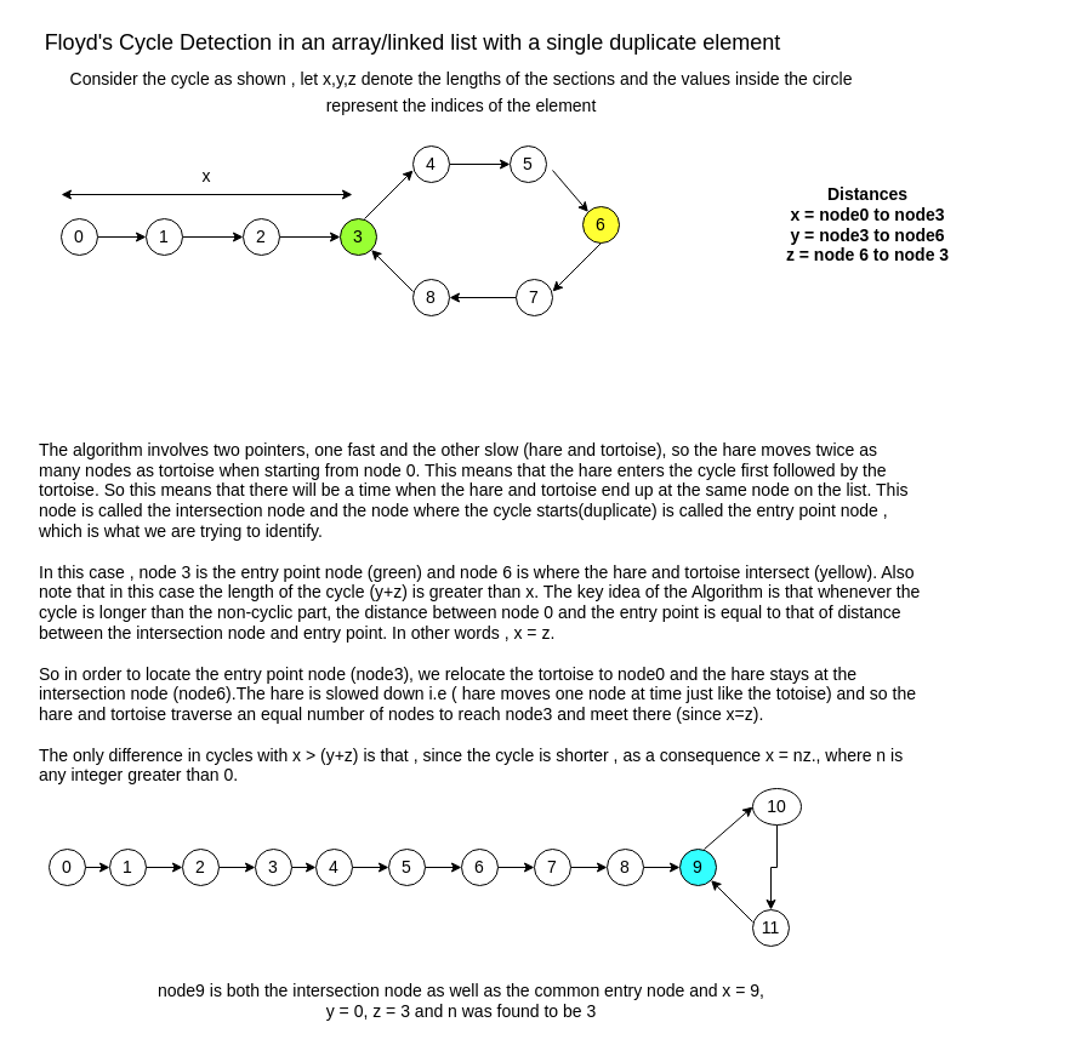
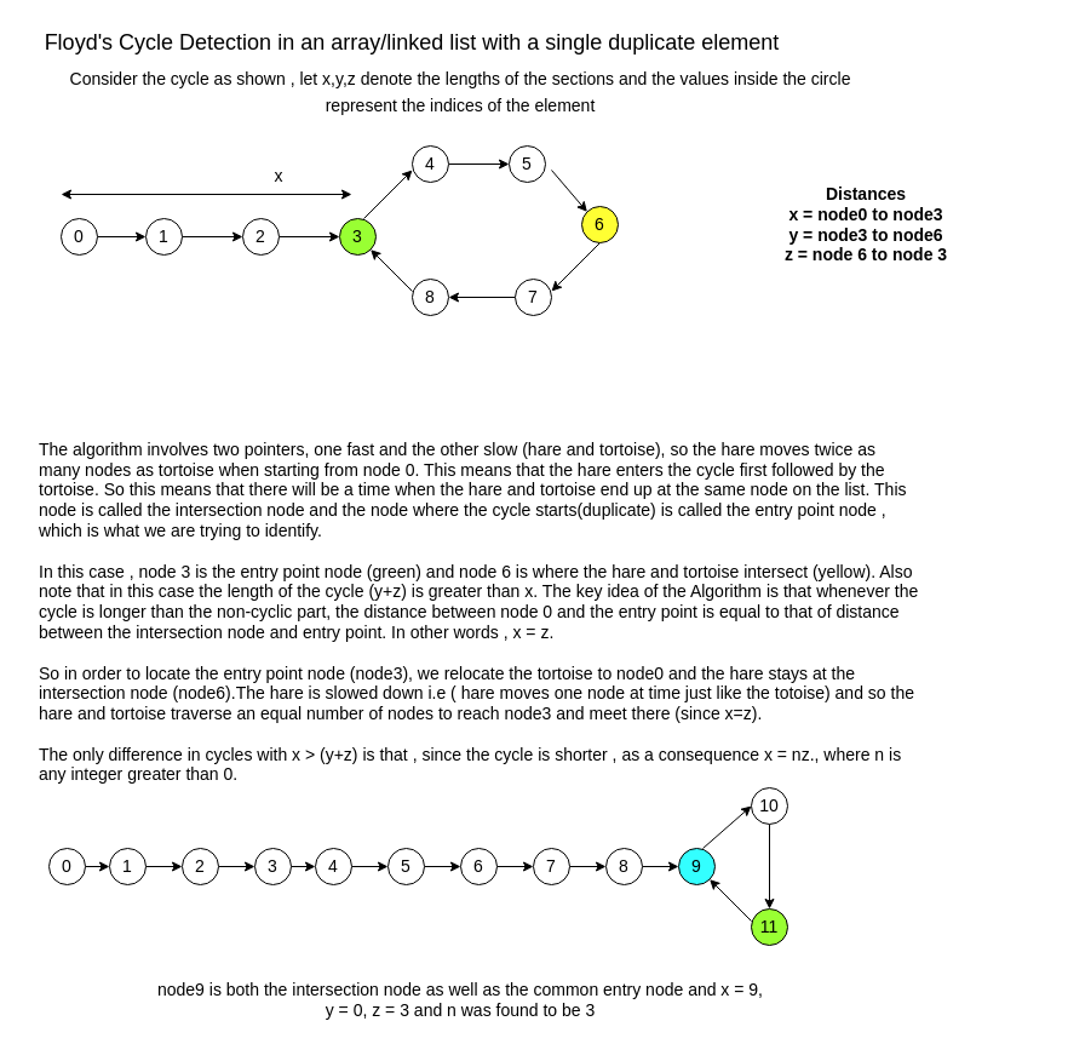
- <mxCell id="24" value="x" style="text;html=1;strokeColor=none;fillColor=none;align=center;verticalAlign=middle;whiteSpace=wrap;rounded=0;fontSize=14;" vertex="1" parent="1"><mxGeometry x="140" y="130" width="60" height="30" as="geometry" /></mxCell>
+ <mxCell id="24" value="x" style="text;html=1;strokeColor=none;fillColor=none;align=center;verticalAlign=middle;whiteSpace=wrap;rounded=0;fontSize=14;" vertex="1" parent="1"><mxGeometry x="200" y="130" width="60" height="30" as="geometry" /></mxCell>
- <mxCell id="39" value="10" style="ellipse;whiteSpace=wrap;html=1;aspect=fixed;fontSize=14;" vertex="1" parent="1"><mxGeometry x="620" y="650" width="40" height="30" as="geometry" /></mxCell>
+ <mxCell id="39" value="10" style="ellipse;whiteSpace=wrap;html=1;aspect=fixed;fontSize=14;" vertex="1" parent="1"><mxGeometry x="620" y="650" width="30" height="30" as="geometry" /></mxCell>
- <mxCell id="44" value="11" style="ellipse;whiteSpace=wrap;html=1;aspect=fixed;fontSize=14;" vertex="1" parent="1"><mxGeometry x="620" y="750" width="30" height="30" as="geometry" /></mxCell>
+ <mxCell id="44" value="11" style="ellipse;whiteSpace=wrap;html=1;aspect=fixed;fontSize=14;fillColor=#99ff33;" vertex="1" parent="1"><mxGeometry x="620" y="750" width="30" height="30" as="geometry" /></mxCell>
